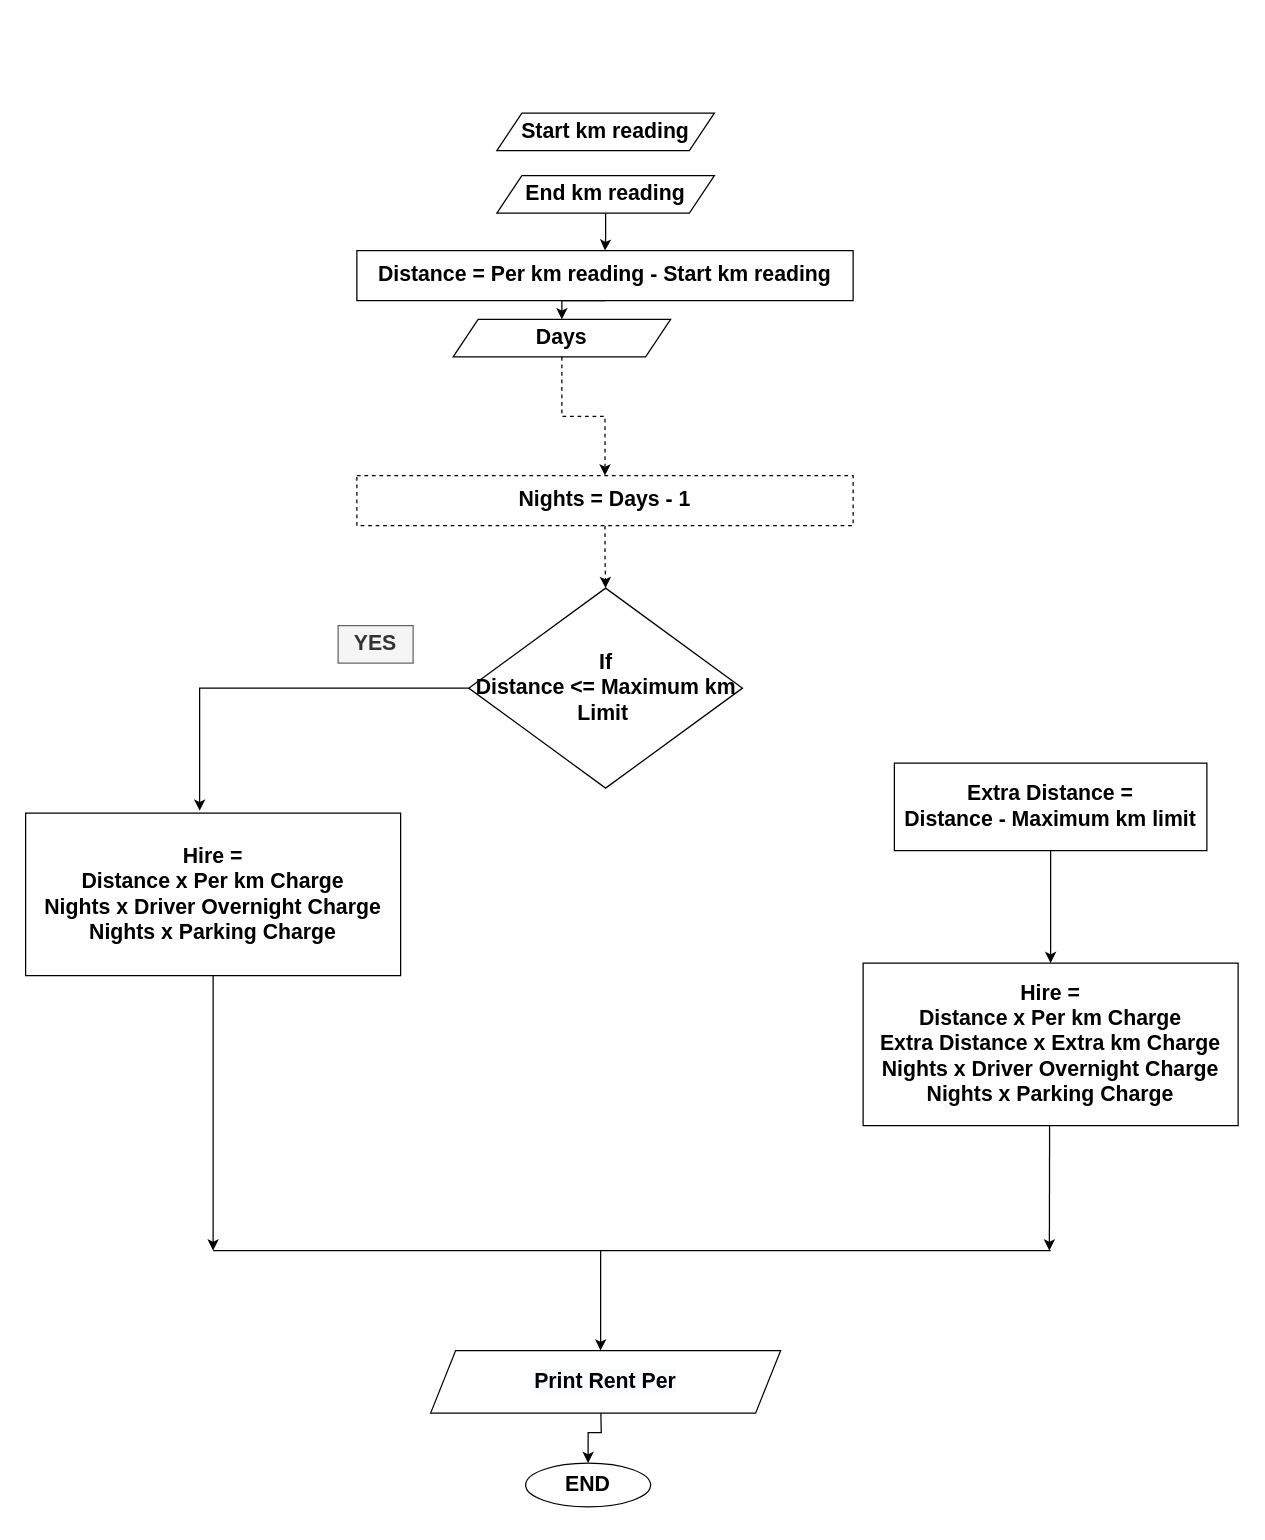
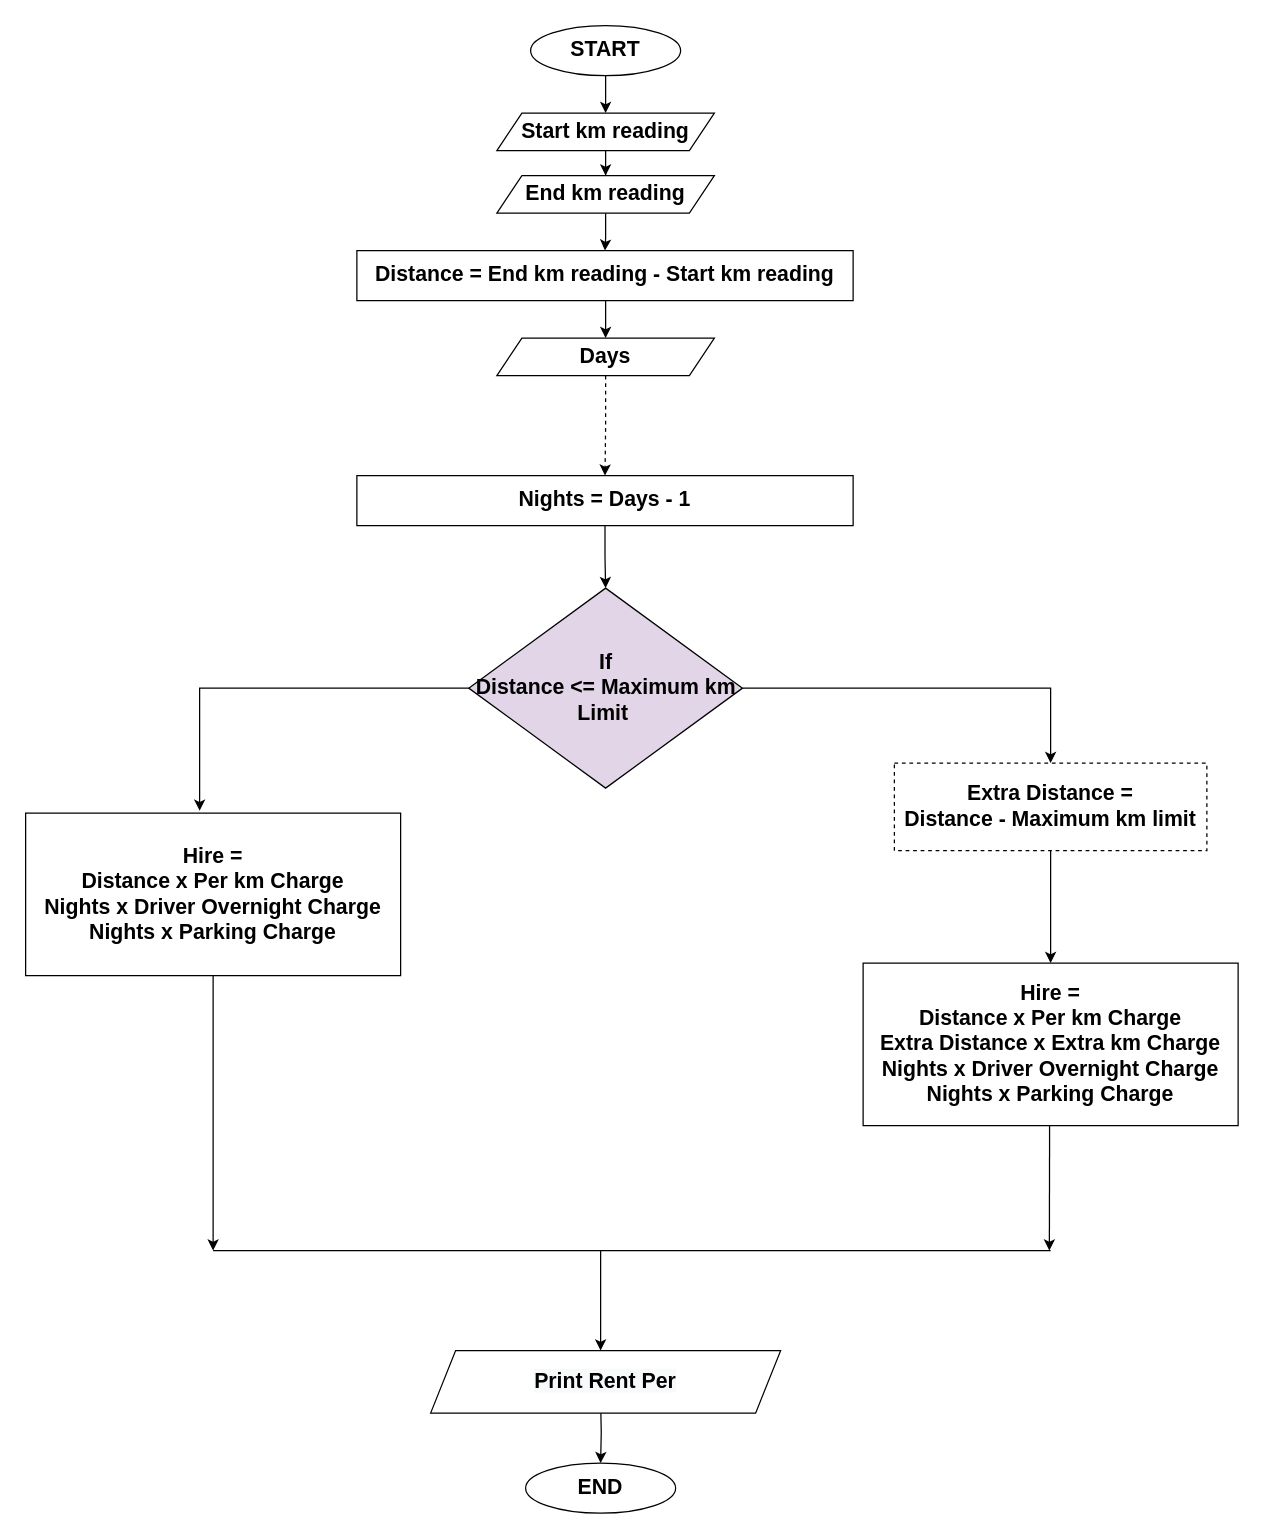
+ <mxCell id="3" value="START" style="ellipse;whiteSpace=wrap;html=1;fontStyle=1;fontSize=17;" parent="1" vertex="1"><mxGeometry x="424" y="20" width="120" height="40" as="geometry" /></mxCell>
+ <mxCell id="2" style="edgeStyle=orthogonalEdgeStyle;rounded=0;orthogonalLoop=1;jettySize=auto;html=1;entryX=0.5;entryY=0;entryDx=0;entryDy=0;fontSize=17;" parent="1" source="3" target="5" edge="1"><mxGeometry relative="1" as="geometry" /></mxCell>
+ <mxCell id="4" style="edgeStyle=orthogonalEdgeStyle;rounded=0;orthogonalLoop=1;jettySize=auto;html=1;entryX=0.5;entryY=0;entryDx=0;entryDy=0;fontSize=17;" parent="1" source="5" target="7" edge="1"><mxGeometry relative="1" as="geometry" /></mxCell>
- <mxCell id="8" value="Distance = Per km reading - Start km reading" style="rounded=0;whiteSpace=wrap;html=1;fontStyle=1;fontSize=17;" parent="1" vertex="1"><mxGeometry x="285" y="200" width="397" height="40" as="geometry" /></mxCell>
+ <mxCell id="8" value="Distance = End km reading - Start km reading" style="rounded=0;whiteSpace=wrap;html=1;fontStyle=1;fontSize=17;" parent="1" vertex="1"><mxGeometry x="285" y="200" width="397" height="40" as="geometry" /></mxCell>
- <mxCell id="12" value="Days" style="shape=parallelogram;perimeter=parallelogramPerimeter;whiteSpace=wrap;html=1;fixedSize=1;fontStyle=1;fontSize=17;" parent="1" vertex="1"><mxGeometry x="362" y="255" width="174" height="30" as="geometry" /></mxCell>
+ <mxCell id="12" value="Days" style="shape=parallelogram;perimeter=parallelogramPerimeter;whiteSpace=wrap;html=1;fixedSize=1;fontStyle=1;fontSize=17;" parent="1" vertex="1"><mxGeometry x="397" y="270" width="174" height="30" as="geometry" /></mxCell>
- <mxCell id="14" value="Nights = Days - 1" style="rounded=0;whiteSpace=wrap;html=1;fontStyle=1;fontSize=17;dashed=1;" parent="1" vertex="1"><mxGeometry x="285" y="380" width="397" height="40" as="geometry" /></mxCell>
+ <mxCell id="14" value="Nights = Days - 1" style="rounded=0;whiteSpace=wrap;html=1;fontStyle=1;fontSize=17;" parent="1" vertex="1"><mxGeometry x="285" y="380" width="397" height="40" as="geometry" /></mxCell>
- <mxCell id="13" style="edgeStyle=orthogonalEdgeStyle;rounded=0;orthogonalLoop=1;jettySize=auto;html=1;entryX=0.5;entryY=0;entryDx=0;entryDy=0;fontSize=17;dashed=1;" parent="1" source="14" target="17" edge="1"><mxGeometry relative="1" as="geometry" /></mxCell>
+ <mxCell id="13" style="edgeStyle=orthogonalEdgeStyle;rounded=0;orthogonalLoop=1;jettySize=auto;html=1;entryX=0.5;entryY=0;entryDx=0;entryDy=0;fontSize=17;" parent="1" source="14" target="17" edge="1"><mxGeometry relative="1" as="geometry" /></mxCell>
- <mxCell id="9" value="YES" style="text;html=1;align=center;verticalAlign=middle;whiteSpace=wrap;rounded=0;fontSize=17;fontStyle=1;labelBorderColor=none;fillColor=#f5f5f5;fontColor=#333333;strokeColor=#666666;" parent="1" vertex="1"><mxGeometry x="270" y="500" width="60" height="30" as="geometry" /></mxCell>
- <mxCell id="17" value="If &lt;br&gt;Distance &amp;lt;= Maximum km Limit&amp;nbsp;" style="rhombus;whiteSpace=wrap;html=1;fontStyle=1;fontSize=17;" parent="1" vertex="1"><mxGeometry x="374.5" y="470" width="219" height="160" as="geometry" /></mxCell>
+ <mxCell id="17" value="If &lt;br&gt;Distance &amp;lt;= Maximum km Limit&amp;nbsp;" style="rhombus;whiteSpace=wrap;html=1;fontStyle=1;fontSize=17;fillColor=#e1d5e7;" parent="1" vertex="1"><mxGeometry x="374.5" y="470" width="219" height="160" as="geometry" /></mxCell>
+ <mxCell id="16" style="edgeStyle=orthogonalEdgeStyle;rounded=0;orthogonalLoop=1;jettySize=auto;html=1;entryX=0.5;entryY=0;entryDx=0;entryDy=0;fontSize=17;" parent="1" source="17" target="21" edge="1"><mxGeometry relative="1" as="geometry" /></mxCell>
- <mxCell id="21" value="Extra Distance = &lt;br&gt;Distance - Maximum km limit" style="rounded=0;whiteSpace=wrap;html=1;fontStyle=1;fontSize=17;" parent="1" vertex="1"><mxGeometry x="715" y="610" width="250" height="70" as="geometry" /></mxCell>
+ <mxCell id="21" value="Extra Distance = &lt;br&gt;Distance - Maximum km limit" style="rounded=0;whiteSpace=wrap;html=1;fontStyle=1;fontSize=17;dashed=1;" parent="1" vertex="1"><mxGeometry x="715" y="610" width="250" height="70" as="geometry" /></mxCell>
- <mxCell id="26" value="END" style="ellipse;whiteSpace=wrap;html=1;fontStyle=1;fontSize=17;" parent="1" vertex="1"><mxGeometry x="420" y="1170" width="100" height="35" as="geometry" /></mxCell>
+ <mxCell id="26" value="END" style="ellipse;whiteSpace=wrap;html=1;fontStyle=1;fontSize=17;" parent="1" vertex="1"><mxGeometry x="420" y="1170" width="120" height="40" as="geometry" /></mxCell>
